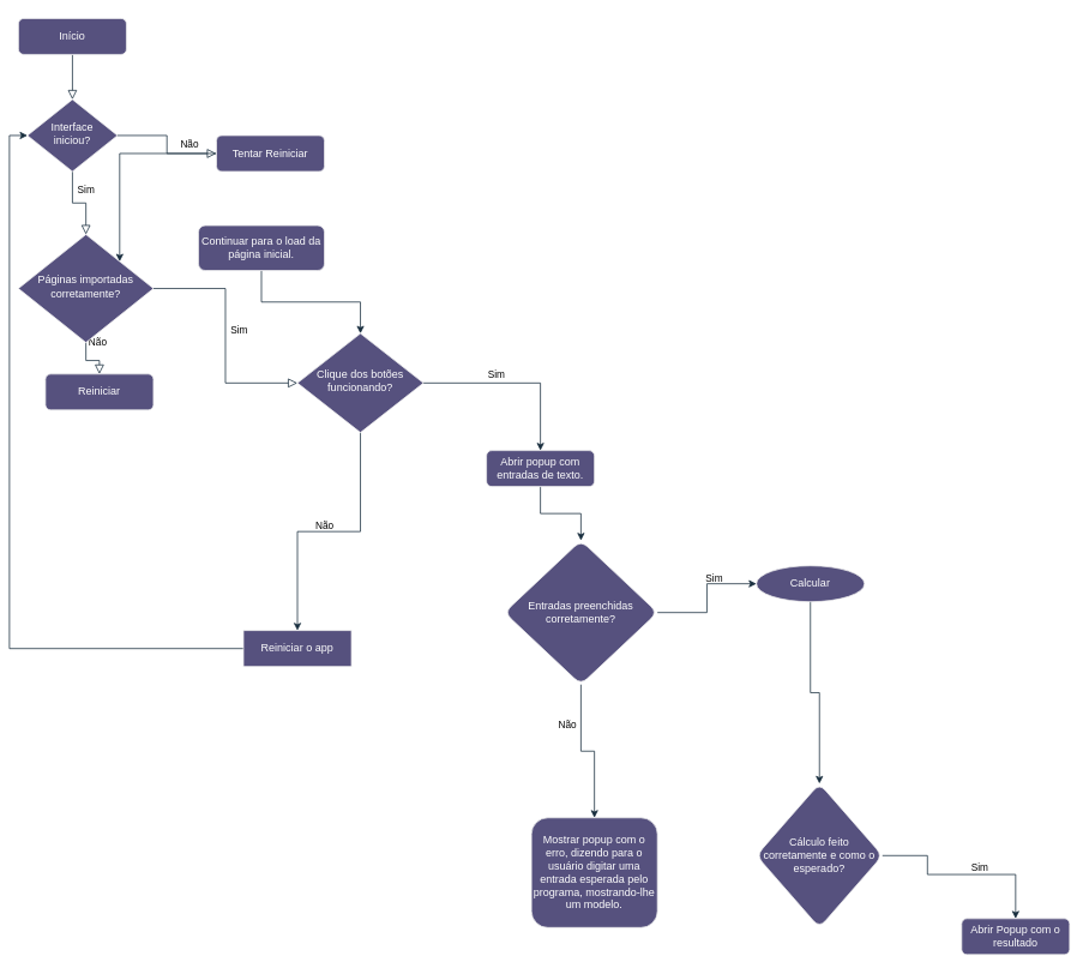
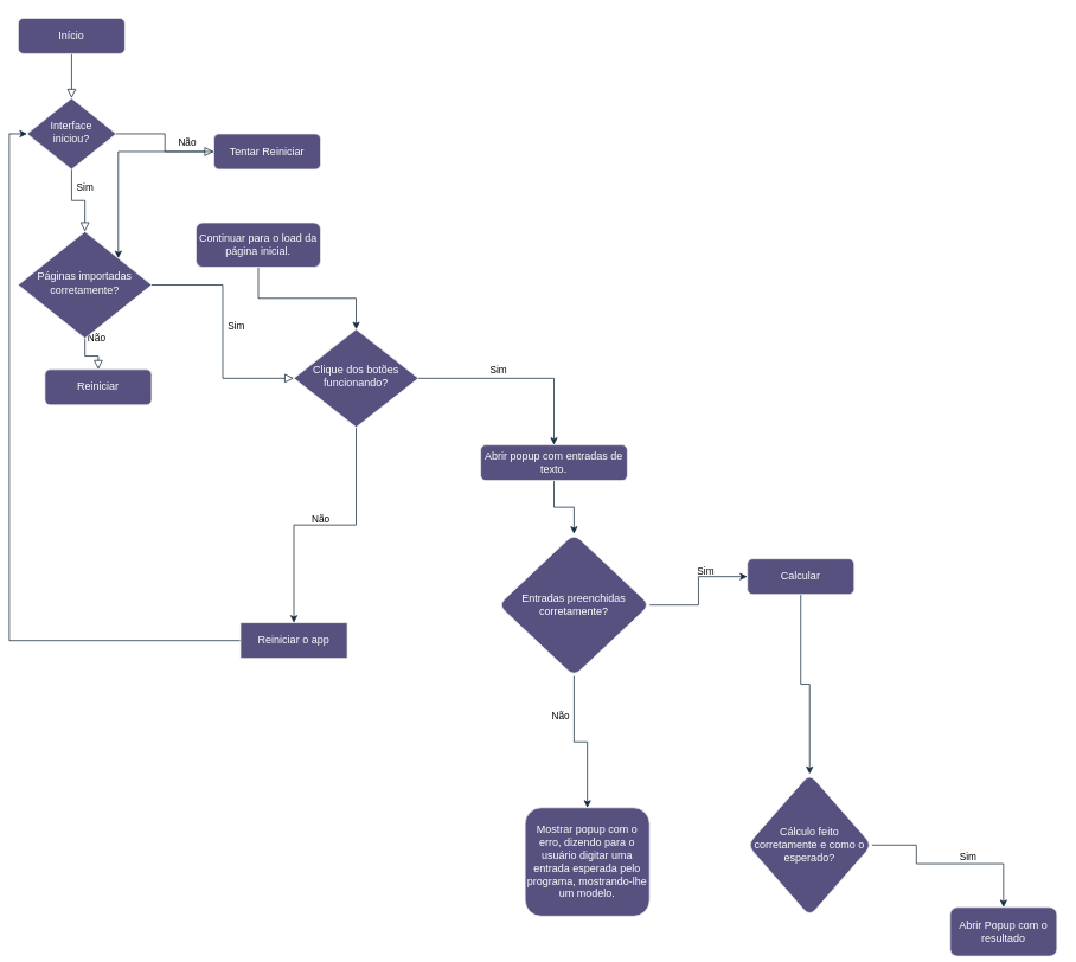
- <mxCell id="20" value="Abrir popup com entradas de texto." style="rounded=1;fontSize=12;glass=0;strokeWidth=1;shadow=0;labelBackgroundColor=none;fillColor=#56517E;strokeColor=#EEEEEE;fontColor=#FFFFFF;labelBorderColor=none;textShadow=0;whiteSpace=wrap;html=1;" vertex="1" parent="1"><mxGeometry x="540" y="500" width="120" height="40" as="geometry" /></mxCell>
+ <mxCell id="20" value="Abrir popup com entradas de texto." style="rounded=1;fontSize=12;glass=0;strokeWidth=1;shadow=0;labelBackgroundColor=none;fillColor=#56517E;strokeColor=#EEEEEE;fontColor=#FFFFFF;labelBorderColor=none;textShadow=0;whiteSpace=wrap;html=1;" vertex="1" parent="1"><mxGeometry x="540" y="500" width="165" height="40" as="geometry" /></mxCell>
- <mxCell id="26" value="Calcular" style="ellipse;fontSize=12;glass=0;strokeWidth=1;shadow=0;labelBackgroundColor=none;fillColor=#56517E;strokeColor=#EEEEEE;fontColor=#FFFFFF;labelBorderColor=none;textShadow=0;whiteSpace=wrap;html=1;" vertex="1" parent="1"><mxGeometry x="840" y="628" width="120" height="40" as="geometry" /></mxCell>
+ <mxCell id="26" value="Calcular" style="rounded=1;fontSize=12;glass=0;strokeWidth=1;shadow=0;labelBackgroundColor=none;fillColor=#56517E;strokeColor=#EEEEEE;fontColor=#FFFFFF;labelBorderColor=none;textShadow=0;whiteSpace=wrap;html=1;" vertex="1" parent="1"><mxGeometry x="840" y="628" width="120" height="40" as="geometry" /></mxCell>
- <mxCell id="32" value="Abrir Popup com o resultado" style="rounded=1;fontSize=12;glass=0;strokeWidth=1;shadow=0;labelBackgroundColor=none;fillColor=#56517E;strokeColor=#EEEEEE;fontColor=#FFFFFF;labelBorderColor=none;textShadow=0;whiteSpace=wrap;html=1;" vertex="1" parent="1"><mxGeometry x="1068" y="1020" width="120" height="40" as="geometry" /></mxCell>
+ <mxCell id="32" value="Abrir Popup com o resultado" style="rounded=1;fontSize=12;glass=0;strokeWidth=1;shadow=0;labelBackgroundColor=none;fillColor=#56517E;strokeColor=#EEEEEE;fontColor=#FFFFFF;labelBorderColor=none;textShadow=0;whiteSpace=wrap;html=1;" vertex="1" parent="1"><mxGeometry x="1068" y="1020" width="120" height="55" as="geometry" /></mxCell>
